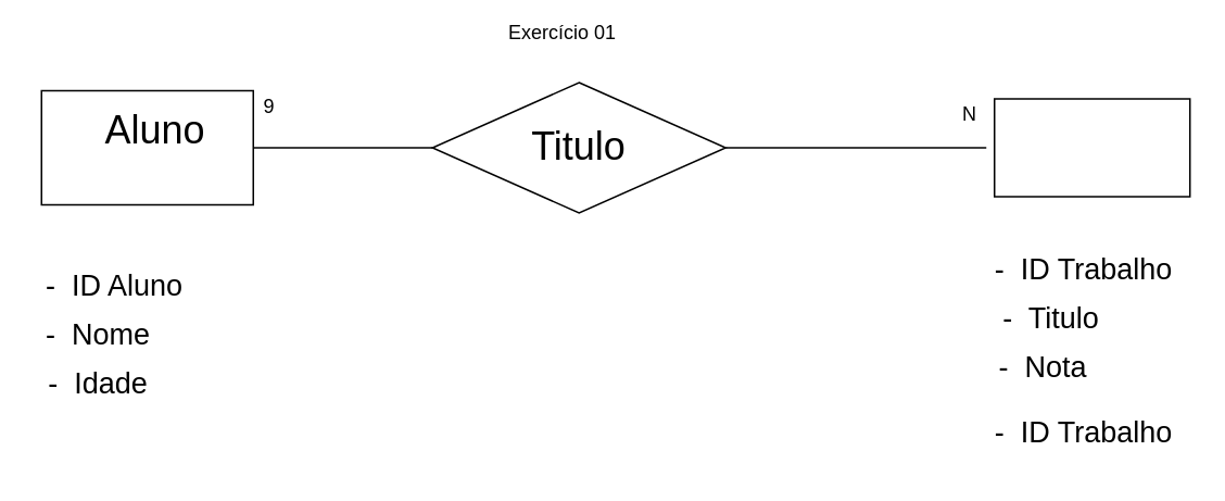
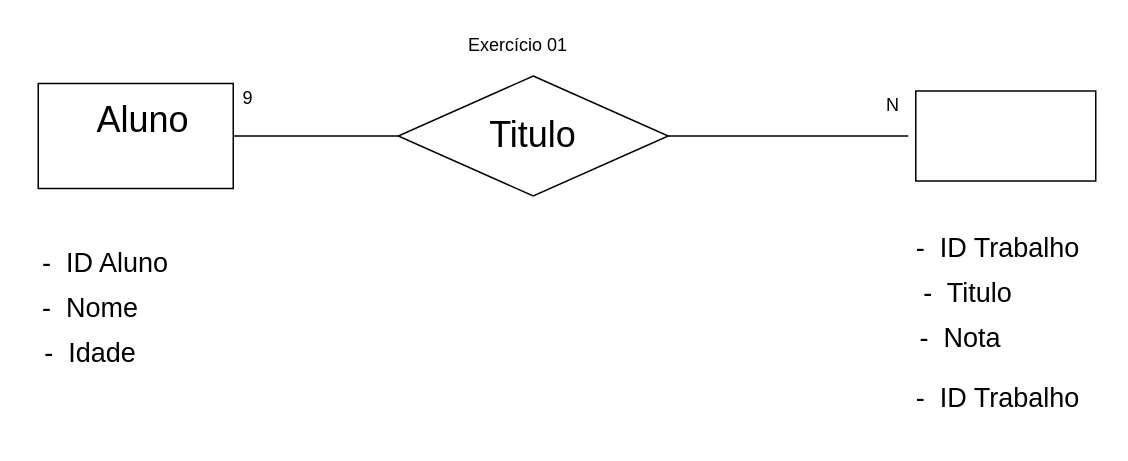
- <mxCell id="18" value="Exercício 01" style="text;html=1;strokeColor=none;fillColor=none;align=center;verticalAlign=middle;whiteSpace=wrap;rounded=0;" parent="1" vertex="1"><mxGeometry x="295" y="10" width="100" height="20" as="geometry" /></mxCell>
+ <mxCell id="18" value="Exercício 01" style="text;html=1;strokeColor=none;fillColor=none;align=center;verticalAlign=middle;whiteSpace=wrap;rounded=0;" parent="1" vertex="1"><mxGeometry x="295" y="20" width="100" height="20" as="geometry" /></mxCell>
